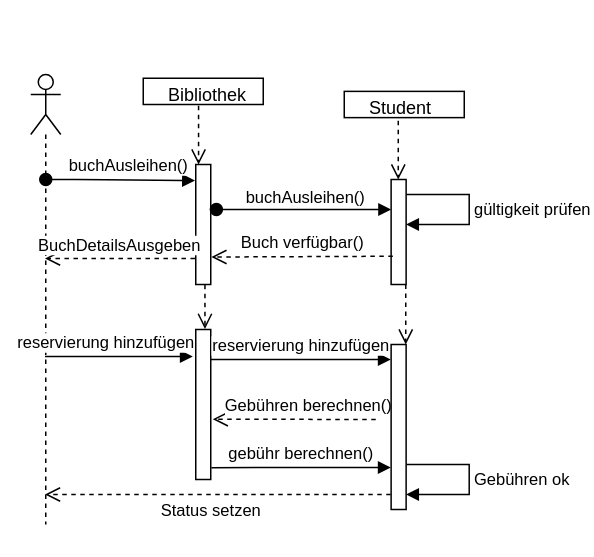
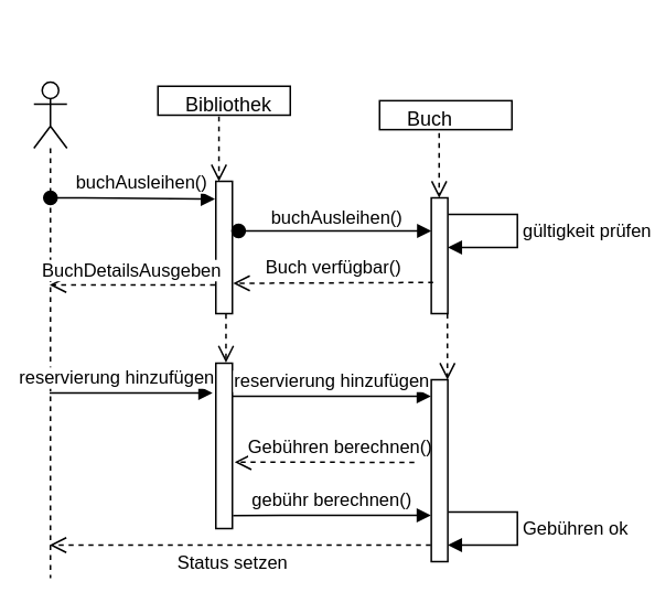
- <mxCell id="12" value="Student" style="text;whiteSpace=wrap;html=1;" vertex="1" parent="1"><mxGeometry x="244" y="57.75" width="60" height="10" as="geometry" /></mxCell>
+ <mxCell id="12" value="Buch" style="text;whiteSpace=wrap;html=1;" vertex="1" parent="1"><mxGeometry x="244" y="57.75" width="60" height="10" as="geometry" /></mxCell>
